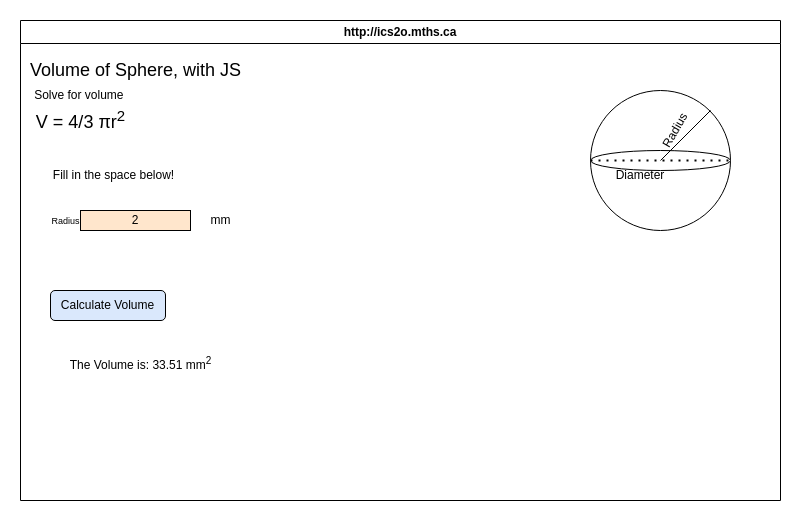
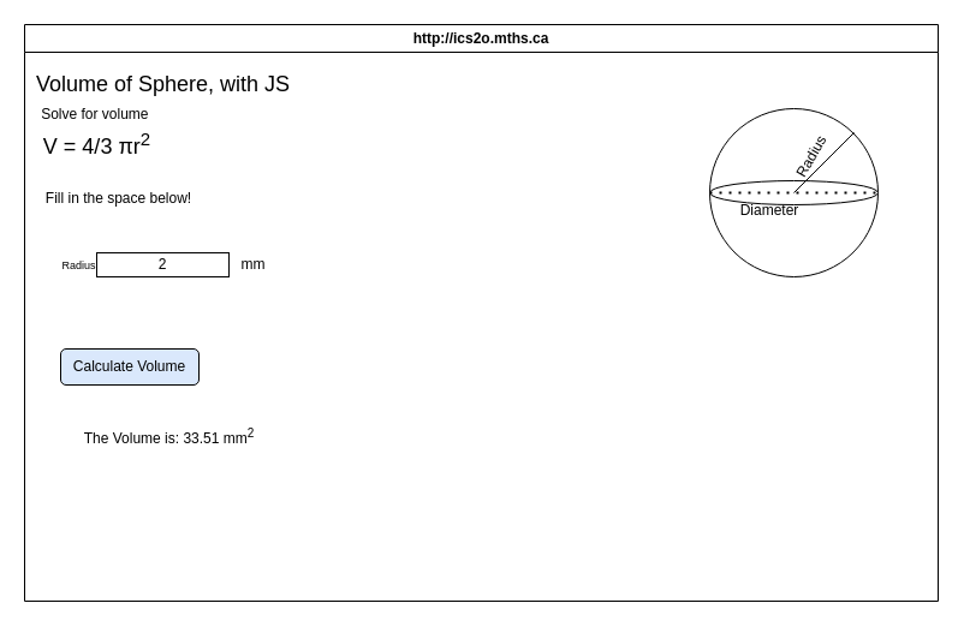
- <mxCell id="15" value="Fill in the space below!" style="text;html=1;align=center;verticalAlign=middle;resizable=0;points=[];autosize=1;strokeColor=none;fillColor=none;" vertex="1" parent="2"><mxGeometry x="22.5" y="140" width="140" height="30" as="geometry" /></mxCell>
+ <mxCell id="15" value="Fill in the space below!" style="text;html=1;align=center;verticalAlign=middle;resizable=0;points=[];autosize=1;strokeColor=none;fillColor=none;" vertex="1" parent="2"><mxGeometry x="7.5" y="130" width="140" height="30" as="geometry" /></mxCell>
- <mxCell id="7" value="2" style="whiteSpace=wrap;html=1;fillColor=#ffe6cc;" vertex="1" parent="2"><mxGeometry x="60" y="190" width="110" height="20" as="geometry" /></mxCell>
+ <mxCell id="7" value="2" style="whiteSpace=wrap;html=1;" vertex="1" parent="2"><mxGeometry x="60" y="190" width="110" height="20" as="geometry" /></mxCell>
- <mxCell id="16" value="mm" style="text;html=1;align=center;verticalAlign=middle;resizable=0;points=[];autosize=1;strokeColor=none;fillColor=none;" vertex="1" parent="2"><mxGeometry x="180" y="185" width="40" height="30" as="geometry" /></mxCell>
+ <mxCell id="16" value="mm" style="text;html=1;align=center;verticalAlign=middle;resizable=0;points=[];autosize=1;strokeColor=none;fillColor=none;" vertex="1" parent="2"><mxGeometry x="170" y="185" width="40" height="30" as="geometry" /></mxCell>
